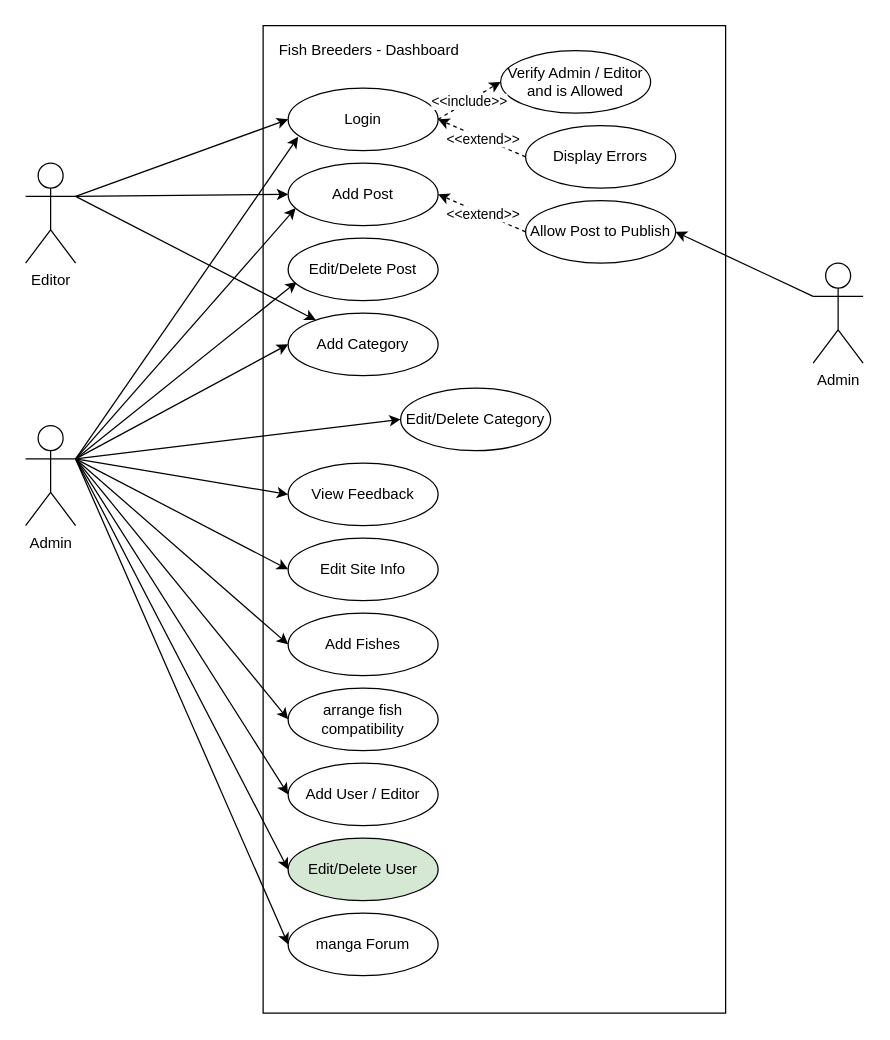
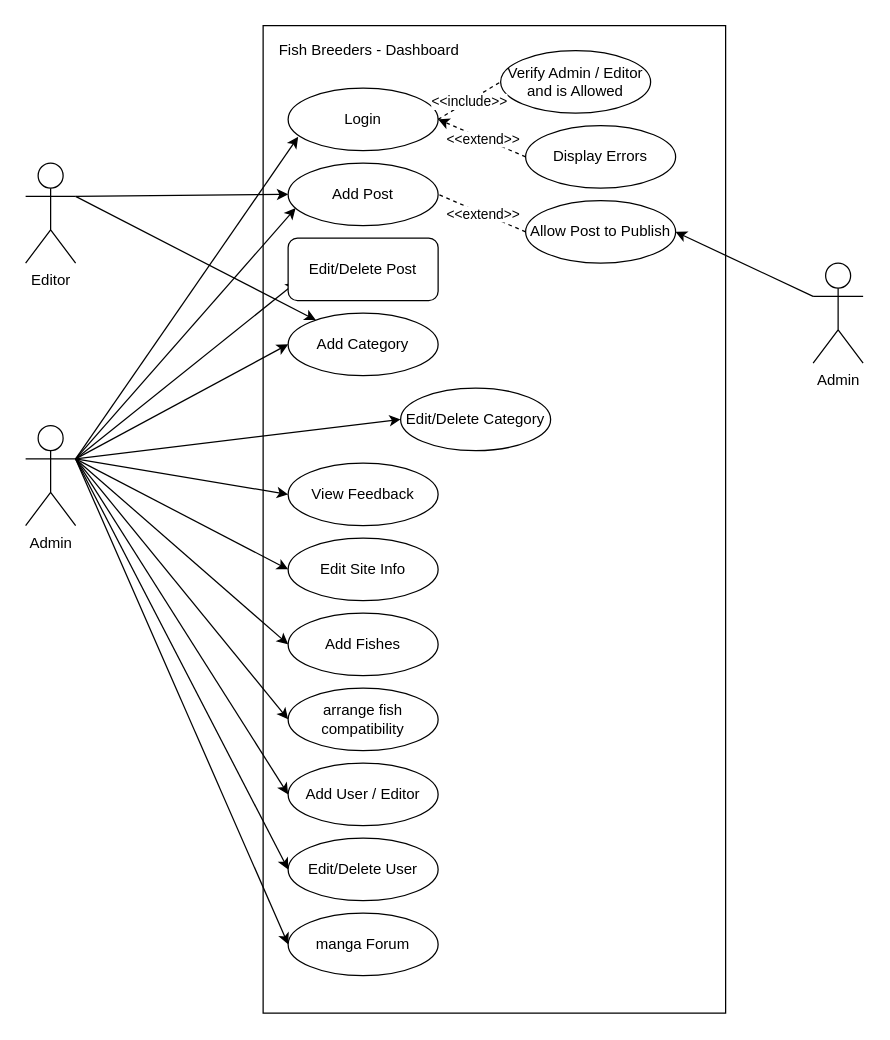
- <mxCell id="35" value="\" style="endArrow=classic;html=1;entryX=0;entryY=0.5;entryDx=0;entryDy=0;exitX=1;exitY=0.5;exitDx=0;exitDy=0;dashed=1;" edge="1" parent="1" source="3" target="33"><mxGeometry relative="1" as="geometry"><mxPoint x="340" y="420" as="sourcePoint" /><mxPoint x="440" y="420" as="targetPoint" /></mxGeometry></mxCell>
+ <mxCell id="35" value="\" style="endArrow=none;html=1;entryX=0;entryY=0.5;entryDx=0;entryDy=0;exitX=1;exitY=0.5;exitDx=0;exitDy=0;dashed=1;" edge="1" parent="1" source="3" target="33"><mxGeometry relative="1" as="geometry"><mxPoint x="340" y="420" as="sourcePoint" /><mxPoint x="440" y="420" as="targetPoint" /></mxGeometry></mxCell>
- <mxCell id="5" style="rounded=0;orthogonalLoop=1;jettySize=auto;html=1;exitX=1;exitY=0.333;exitDx=0;exitDy=0;exitPerimeter=0;entryX=0;entryY=0.5;entryDx=0;entryDy=0;" edge="1" parent="1" source="8" target="3"><mxGeometry relative="1" as="geometry" /></mxCell>
- <mxCell id="40" value="\" style="endArrow=classic;html=1;entryX=1;entryY=0.5;entryDx=0;entryDy=0;exitX=0;exitY=0.5;exitDx=0;exitDy=0;dashed=1;" edge="1" parent="1" source="39" target="22"><mxGeometry relative="1" as="geometry"><mxPoint x="430" y="135" as="sourcePoint" /><mxPoint x="360" y="105" as="targetPoint" /></mxGeometry></mxCell>
+ <mxCell id="40" value="\" style="endArrow=none;html=1;entryX=1;entryY=0.5;entryDx=0;entryDy=0;exitX=0;exitY=0.5;exitDx=0;exitDy=0;dashed=1;" edge="1" parent="1" source="39" target="22"><mxGeometry relative="1" as="geometry"><mxPoint x="430" y="135" as="sourcePoint" /><mxPoint x="360" y="105" as="targetPoint" /></mxGeometry></mxCell>
- <mxCell id="23" value="Edit/Delete Post" style="ellipse;whiteSpace=wrap;html=1;" vertex="1" parent="1"><mxGeometry x="230" y="190" width="120" height="50" as="geometry" /></mxCell>
+ <mxCell id="23" value="Edit/Delete Post" style="whiteSpace=wrap;html=1;rounded=1;" vertex="1" parent="1"><mxGeometry x="230" y="190" width="120" height="50" as="geometry" /></mxCell>
- <mxCell id="32" value="Edit/Delete User" style="ellipse;whiteSpace=wrap;html=1;fillColor=#d5e8d4;" vertex="1" parent="1"><mxGeometry x="230" y="670" width="120" height="50" as="geometry" /></mxCell>
+ <mxCell id="32" value="Edit/Delete User" style="ellipse;whiteSpace=wrap;html=1;" vertex="1" parent="1"><mxGeometry x="230" y="670" width="120" height="50" as="geometry" /></mxCell>
